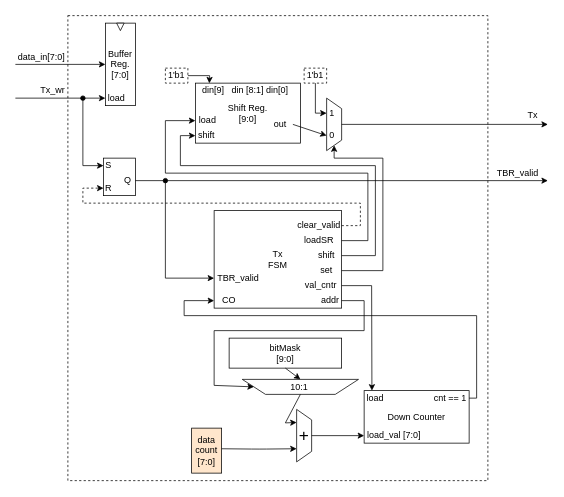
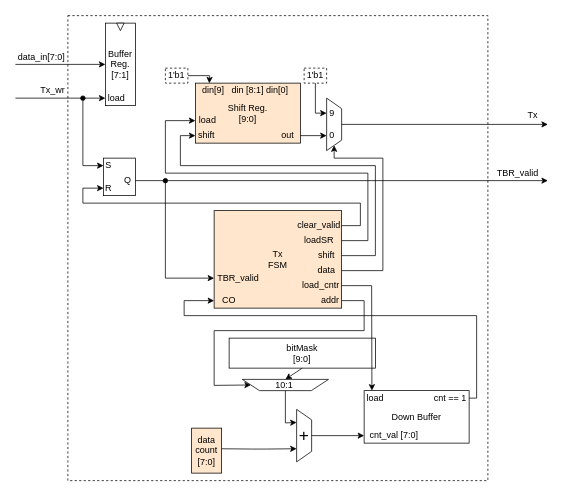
- <mxCell id="10" value="Buffer Reg.&lt;br&gt;[7:0]" style="rounded=0;whiteSpace=wrap;html=1;" vertex="1" parent="1"><mxGeometry x="140" y="30" width="40" height="110" as="geometry" /></mxCell>
+ <mxCell id="10" value="Buffer Reg.&lt;br&gt;[7:1]" style="rounded=0;whiteSpace=wrap;html=1;" vertex="1" parent="1"><mxGeometry x="140" y="30" width="40" height="110" as="geometry" /></mxCell>
- <mxCell id="7" value="Shift Reg.&lt;br&gt;[9:0]" style="rounded=0;whiteSpace=wrap;html=1;" vertex="1" parent="1"><mxGeometry x="260" y="110" width="140" height="80" as="geometry" /></mxCell>
+ <mxCell id="7" value="Shift Reg.&lt;br&gt;[9:0]" style="rounded=0;whiteSpace=wrap;html=1;fillColor=#ffe6cc;" vertex="1" parent="1"><mxGeometry x="260" y="110" width="140" height="80" as="geometry" /></mxCell>
- <mxCell id="33" value="1" style="text;html=1;strokeColor=none;fillColor=none;align=center;verticalAlign=middle;whiteSpace=wrap;rounded=0;" vertex="1" parent="1"><mxGeometry x="435" y="140" width="15" height="20" as="geometry" /></mxCell>
+ <mxCell id="33" value="9" style="text;html=1;strokeColor=none;fillColor=none;align=center;verticalAlign=middle;whiteSpace=wrap;rounded=0;" vertex="1" parent="1"><mxGeometry x="435" y="140" width="15" height="20" as="geometry" /></mxCell>
- <mxCell id="9" value="out&amp;nbsp;" style="text;html=1;strokeColor=none;fillColor=none;align=center;verticalAlign=middle;whiteSpace=wrap;rounded=0;" vertex="1" parent="1"><mxGeometry x="360" y="155" width="30" height="20" as="geometry" /></mxCell>
+ <mxCell id="9" value="out&amp;nbsp;" style="text;html=1;strokeColor=none;fillColor=none;align=center;verticalAlign=middle;whiteSpace=wrap;rounded=0;" vertex="1" parent="1"><mxGeometry x="370" y="170" width="30" height="20" as="geometry" /></mxCell>
- <mxCell id="55" value="" style="endArrow=classic;html=1;exitX=1;exitY=0.5;exitDx=0;exitDy=0;entryX=0;entryY=0.5;entryDx=0;entryDy=0;rounded=0;dashed=1;" edge="1" parent="1" source="48" target="41"><mxGeometry width="50" height="50" relative="1" as="geometry"><mxPoint x="440" y="440" as="sourcePoint" /><mxPoint x="490" y="390" as="targetPoint" /><Array as="points"><mxPoint x="480" y="300" /><mxPoint x="480" y="270" /><mxPoint x="110" y="270" /><mxPoint x="110" y="250" /></Array></mxGeometry></mxCell>
+ <mxCell id="55" value="" style="endArrow=classic;html=1;exitX=1;exitY=0.5;exitDx=0;exitDy=0;entryX=0;entryY=0.5;entryDx=0;entryDy=0;rounded=0;" edge="1" parent="1" source="48" target="41"><mxGeometry width="50" height="50" relative="1" as="geometry"><mxPoint x="440" y="440" as="sourcePoint" /><mxPoint x="490" y="390" as="targetPoint" /><Array as="points"><mxPoint x="480" y="300" /><mxPoint x="480" y="270" /><mxPoint x="110" y="270" /><mxPoint x="110" y="250" /></Array></mxGeometry></mxCell>
- <mxCell id="2" value="Tx&lt;br&gt;FSM" style="rounded=0;whiteSpace=wrap;html=1;" vertex="1" parent="1"><mxGeometry x="285" y="280" width="170" height="130" as="geometry" /></mxCell>
+ <mxCell id="2" value="Tx&lt;br&gt;FSM" style="rounded=0;whiteSpace=wrap;html=1;fillColor=#ffe6cc;" vertex="1" parent="1"><mxGeometry x="285" y="280" width="170" height="130" as="geometry" /></mxCell>
- <mxCell id="47" value="set" style="text;html=1;strokeColor=none;fillColor=none;align=center;verticalAlign=middle;whiteSpace=wrap;rounded=0;dashed=1;" vertex="1" parent="1"><mxGeometry x="415" y="350" width="40" height="20" as="geometry" /></mxCell>
+ <mxCell id="47" value="data" style="text;html=1;strokeColor=none;fillColor=none;align=center;verticalAlign=middle;whiteSpace=wrap;rounded=0;dashed=1;" vertex="1" parent="1"><mxGeometry x="415" y="350" width="40" height="20" as="geometry" /></mxCell>
- <mxCell id="24" value="val_cntr" style="text;html=1;strokeColor=none;fillColor=none;align=center;verticalAlign=middle;whiteSpace=wrap;rounded=0;" vertex="1" parent="1"><mxGeometry x="400" y="370" width="55" height="20" as="geometry" /></mxCell>
+ <mxCell id="24" value="load_cntr" style="text;html=1;strokeColor=none;fillColor=none;align=center;verticalAlign=middle;whiteSpace=wrap;rounded=0;" vertex="1" parent="1"><mxGeometry x="400" y="370" width="55" height="20" as="geometry" /></mxCell>
- <mxCell id="15" value="bitMask&lt;br&gt;[9:0]" style="rounded=0;whiteSpace=wrap;html=1;" vertex="1" parent="1"><mxGeometry x="305" y="450" width="150" height="40" as="geometry" /></mxCell>
+ <mxCell id="15" value="bitMask&lt;br&gt;[9:0]" style="rounded=0;whiteSpace=wrap;html=1;" vertex="1" parent="1"><mxGeometry x="305" y="450" width="195" height="40" as="geometry" /></mxCell>
- <mxCell id="17" value="10:1&amp;nbsp;" style="shape=trapezoid;perimeter=trapezoidPerimeter;whiteSpace=wrap;html=1;direction=west;" vertex="1" parent="1"><mxGeometry x="322.5" y="505" width="155" height="20" as="geometry" /></mxCell>
+ <mxCell id="17" value="10:1&amp;nbsp;" style="shape=trapezoid;perimeter=trapezoidPerimeter;whiteSpace=wrap;html=1;direction=west;" vertex="1" parent="1"><mxGeometry x="322.5" y="505" width="115" height="15" as="geometry" /></mxCell>
- <mxCell id="3" value="Down Counter" style="rounded=0;whiteSpace=wrap;html=1;" vertex="1" parent="1"><mxGeometry x="485" y="520" width="140" height="70" as="geometry" /></mxCell>
+ <mxCell id="3" value="Down Buffer" style="rounded=0;whiteSpace=wrap;html=1;" vertex="1" parent="1"><mxGeometry x="485" y="520" width="140" height="70" as="geometry" /></mxCell>
- <mxCell id="5" value="load_val [7:0]" style="text;html=1;strokeColor=none;fillColor=none;align=center;verticalAlign=middle;whiteSpace=wrap;rounded=0;" vertex="1" parent="1"><mxGeometry x="485" y="570" width="80" height="20" as="geometry" /></mxCell>
+ <mxCell id="5" value="cnt_val [7:0]" style="text;html=1;strokeColor=none;fillColor=none;align=center;verticalAlign=middle;whiteSpace=wrap;rounded=0;" vertex="1" parent="1"><mxGeometry x="485" y="570" width="80" height="20" as="geometry" /></mxCell>
